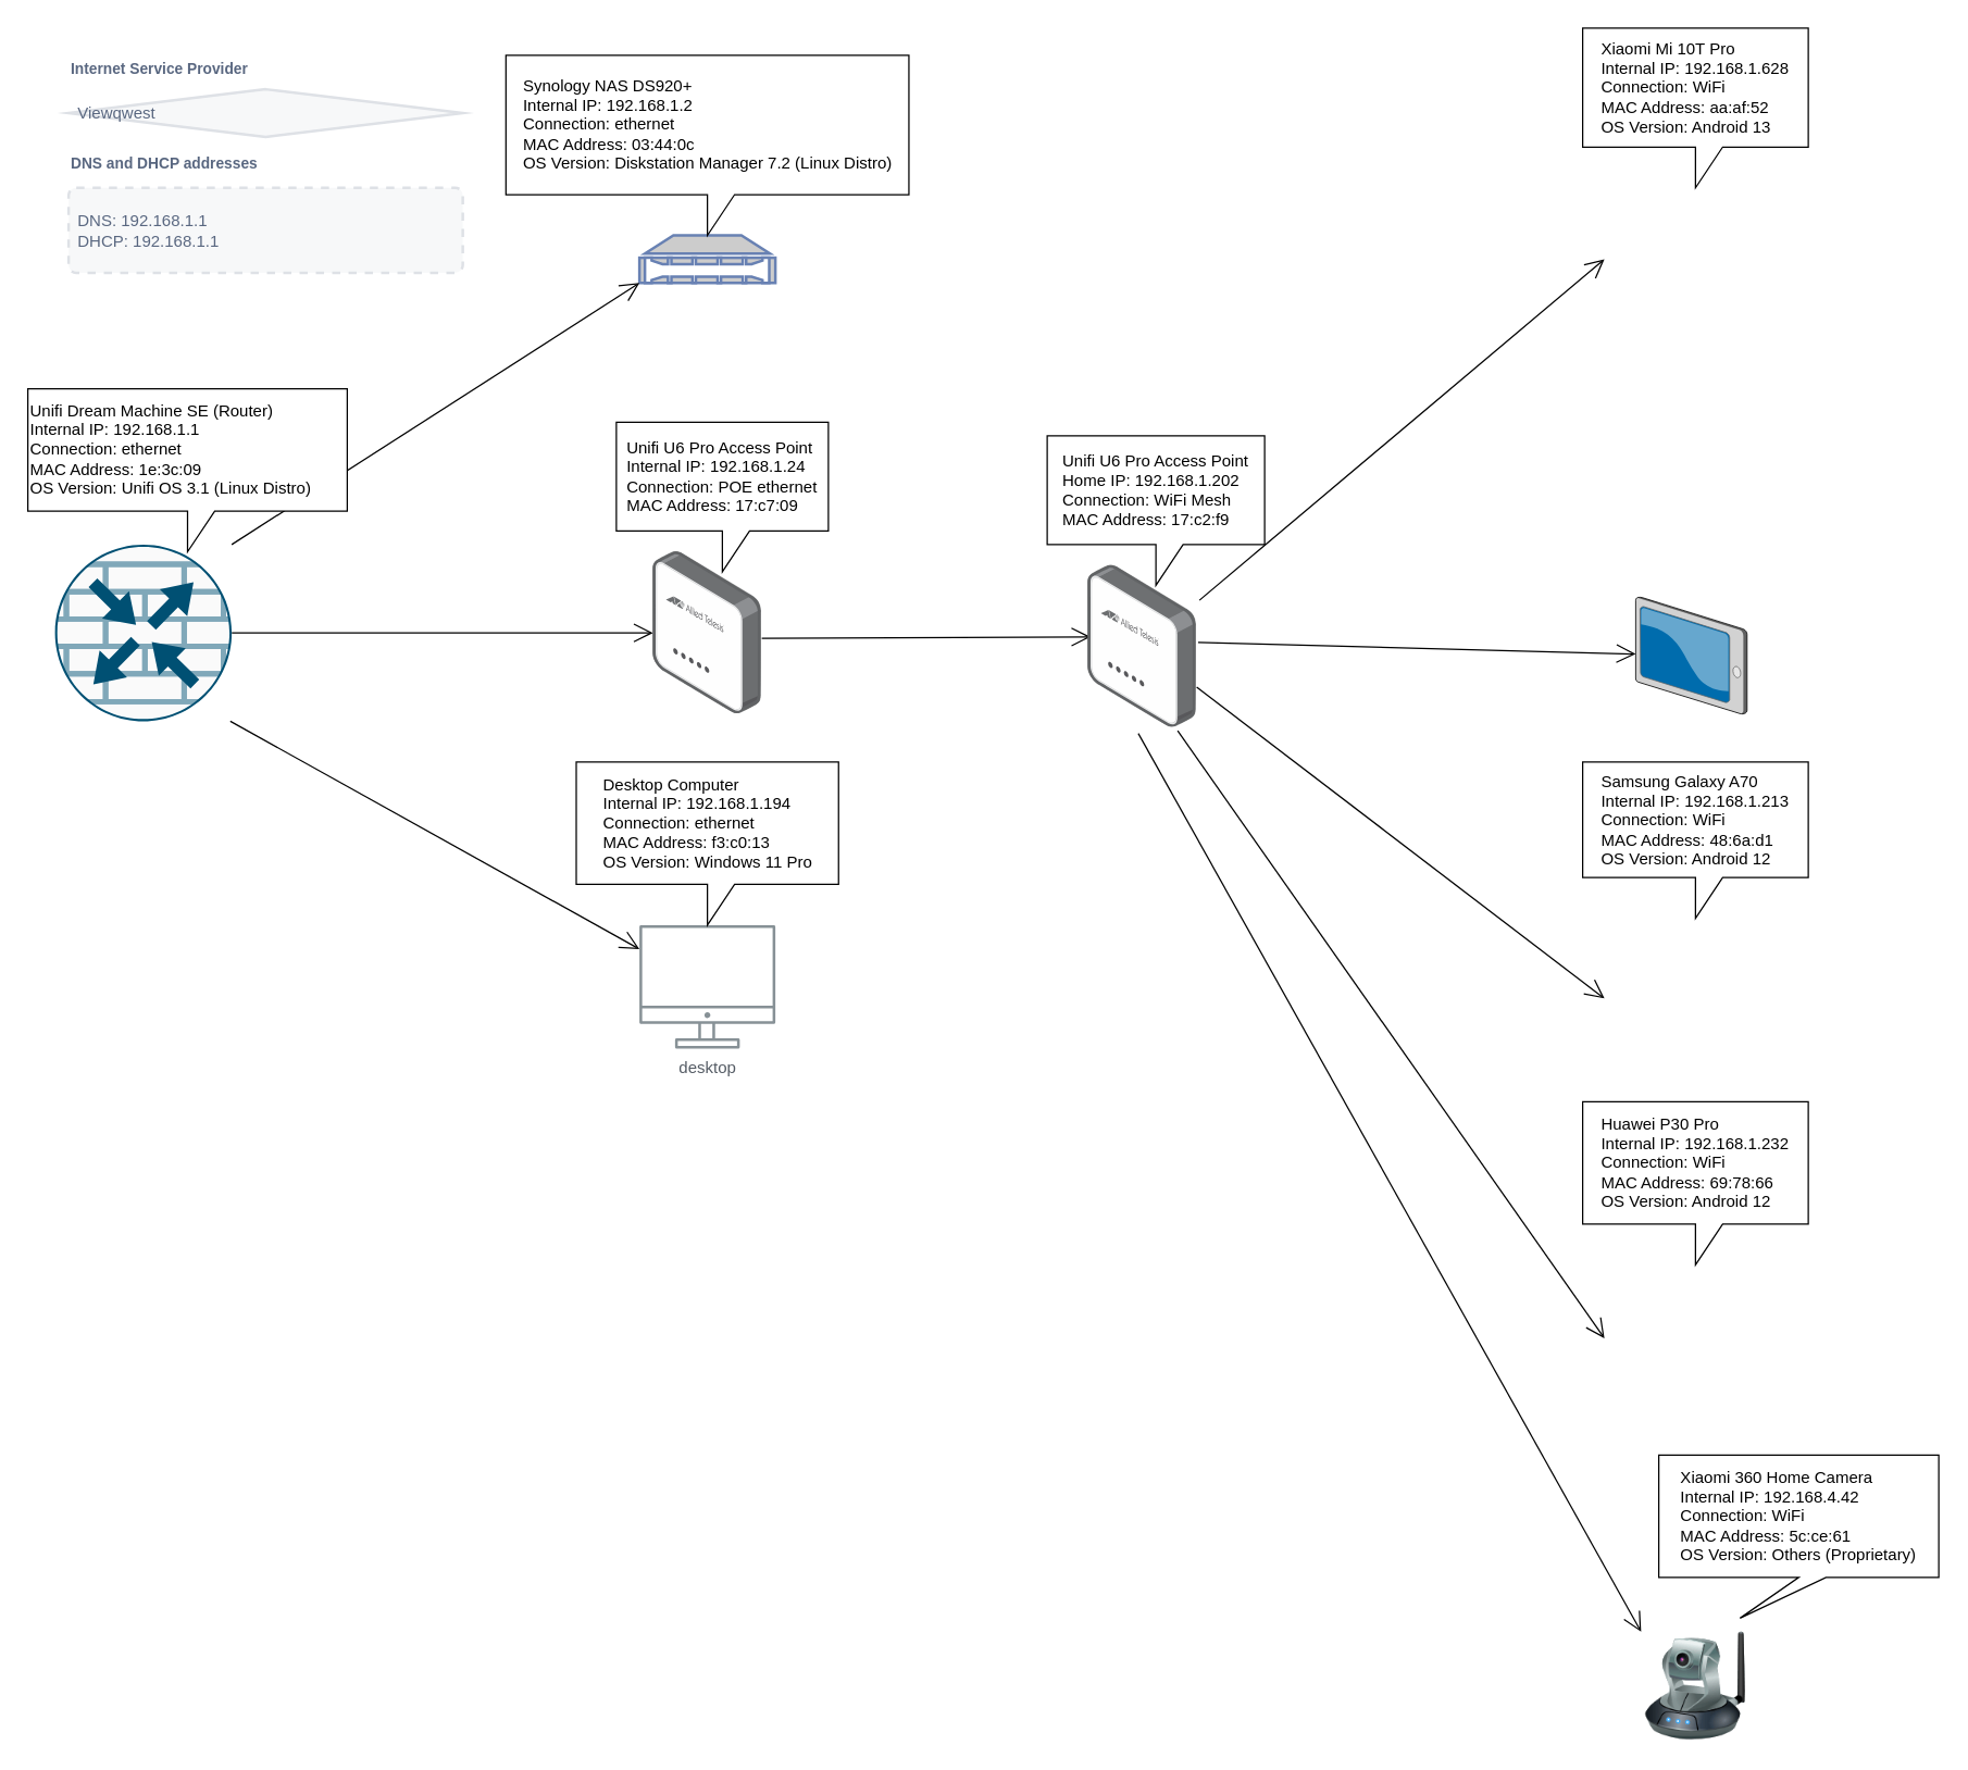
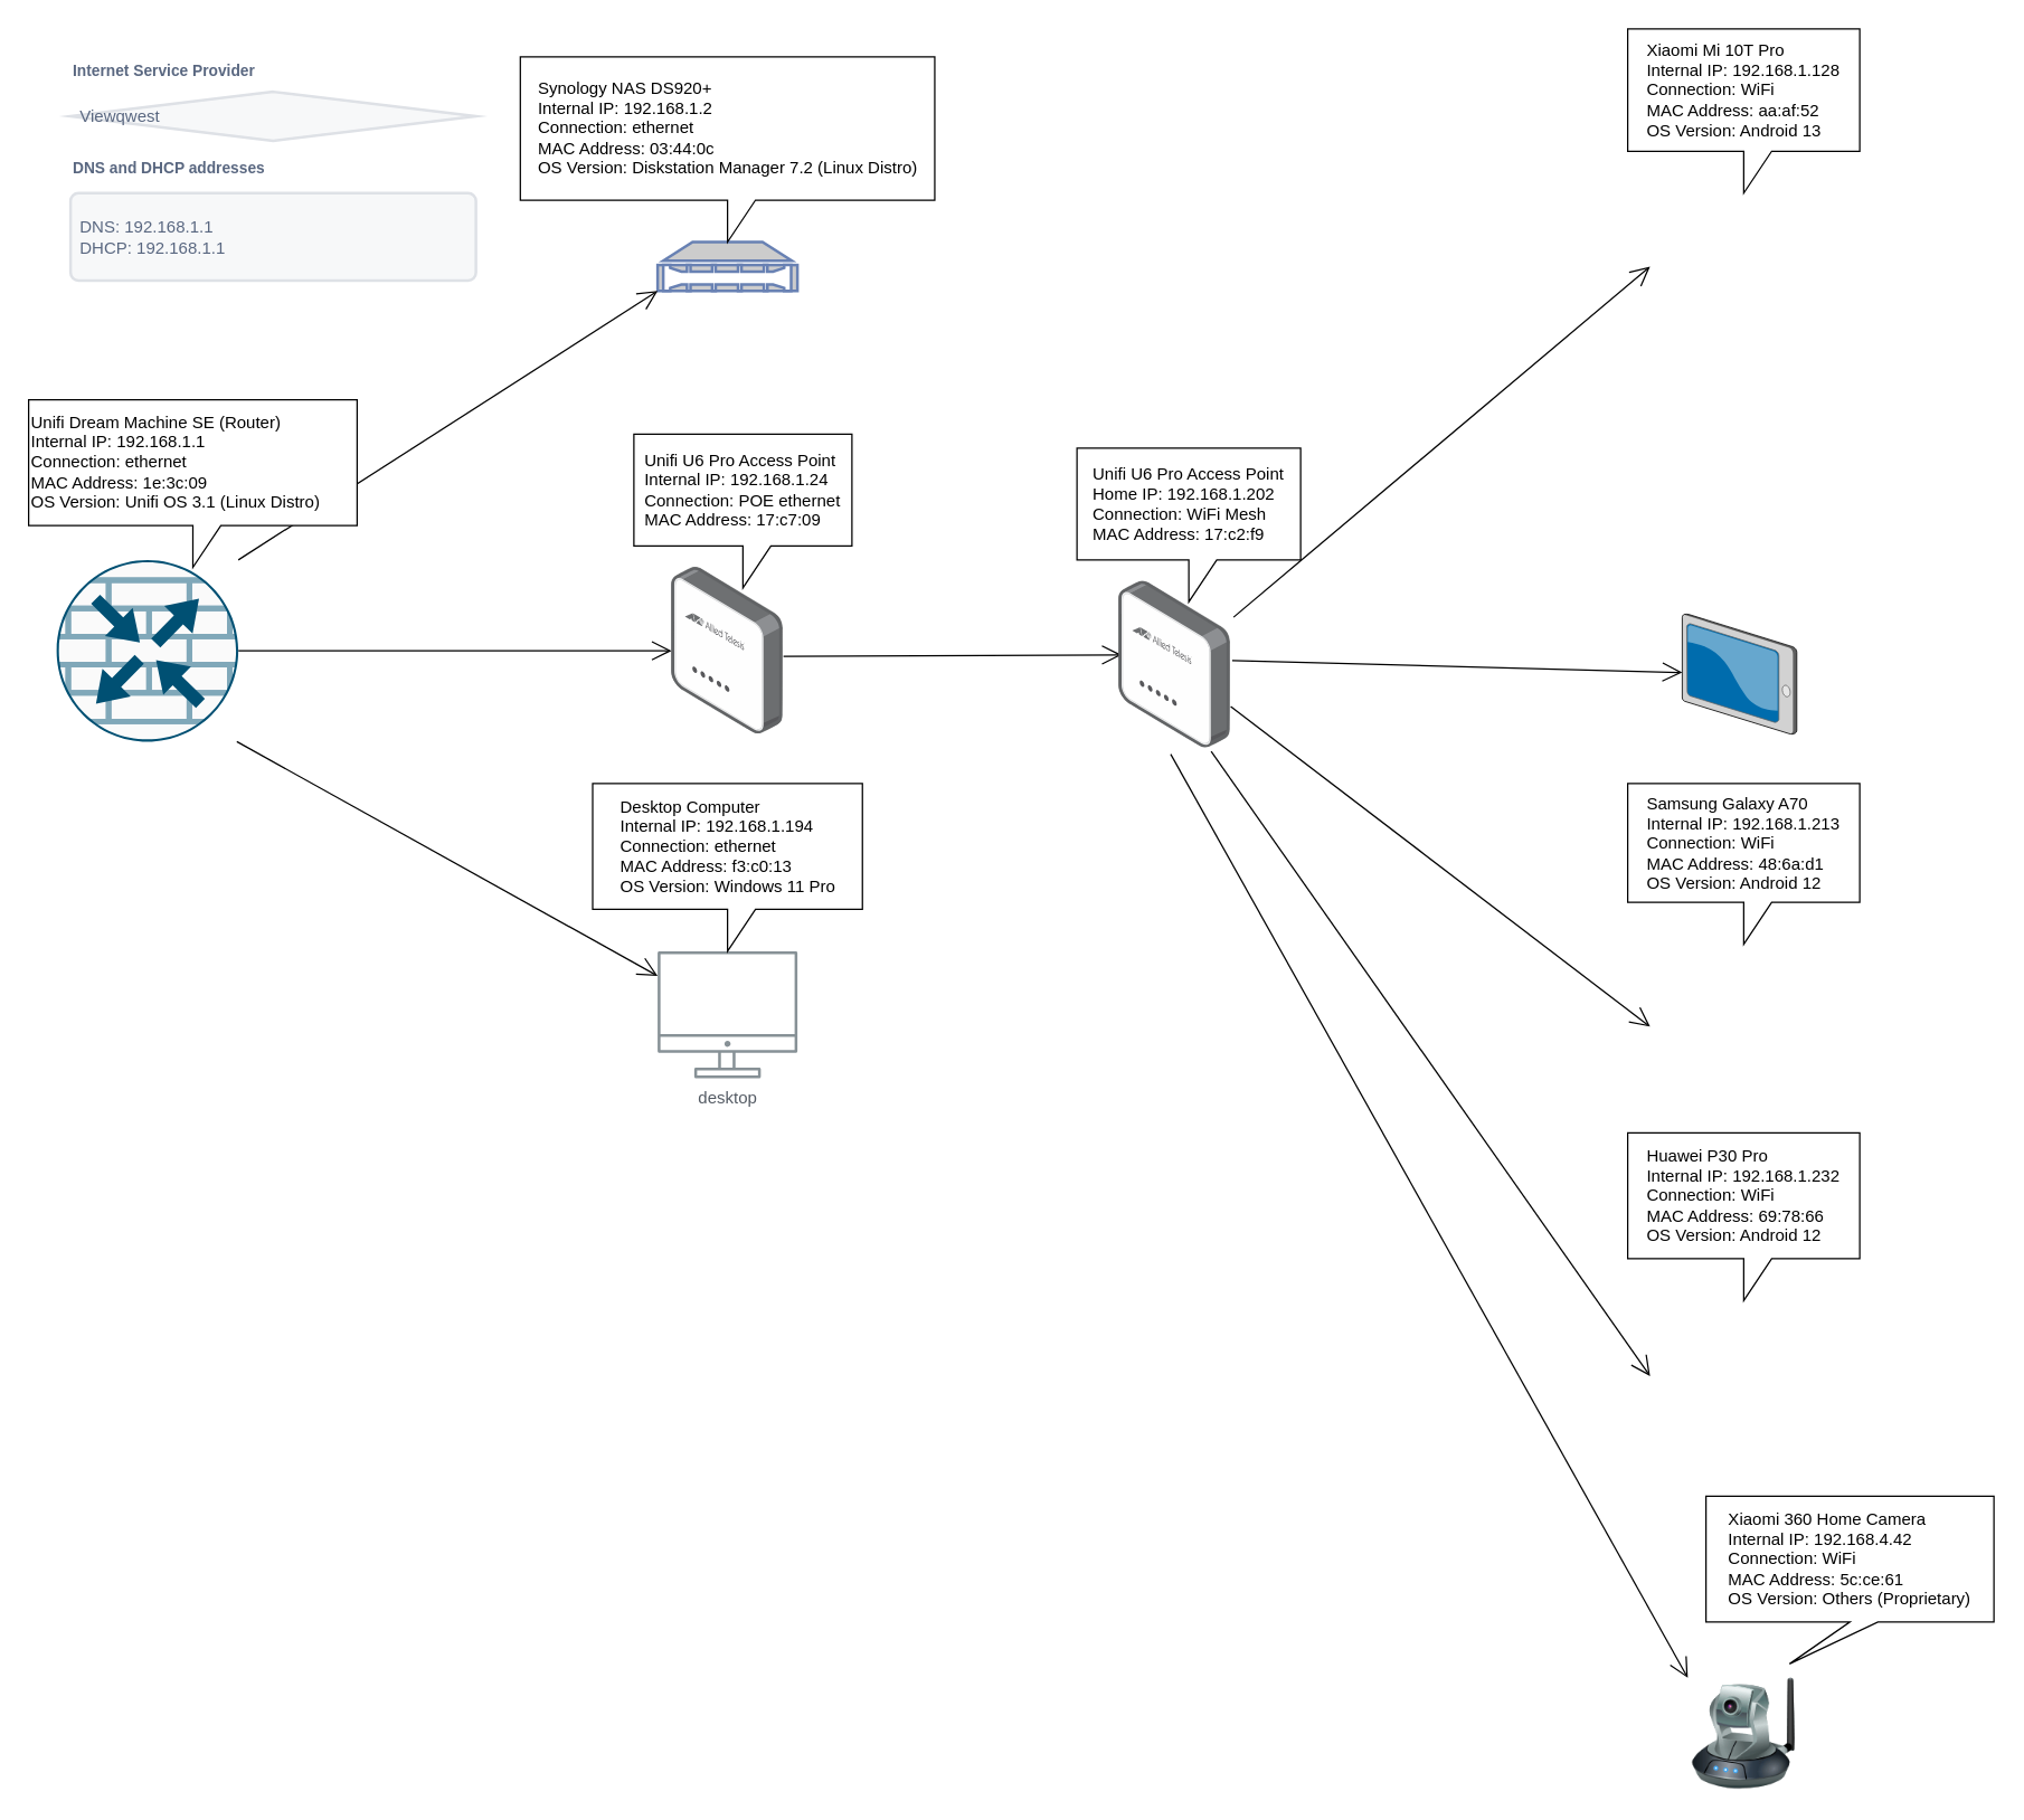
- <mxCell id="25" value="&lt;div style=&quot;text-align: left;&quot;&gt;Xiaomi Mi 10T Pro&lt;/div&gt;&lt;div style=&quot;text-align: left;&quot;&gt;&lt;span style=&quot;background-color: initial;&quot;&gt;Internal IP: 192.168.1.628&lt;/span&gt;&lt;/div&gt;&lt;div style=&quot;text-align: left;&quot;&gt;&lt;span style=&quot;background-color: initial;&quot;&gt;Connection: WiFi&lt;/span&gt;&lt;/div&gt;&lt;div style=&quot;text-align: left;&quot;&gt;&lt;span style=&quot;background-color: initial;&quot;&gt;MAC Address: aa:af:52&lt;br&gt;OS Version: Android 13&lt;/span&gt;&lt;/div&gt;" style="shape=callout;whiteSpace=wrap;html=1;perimeter=calloutPerimeter;" vertex="1" parent="1"><mxGeometry x="1164" y="20" width="166" height="117.5" as="geometry" /></mxCell>
+ <mxCell id="25" value="&lt;div style=&quot;text-align: left;&quot;&gt;Xiaomi Mi 10T Pro&lt;/div&gt;&lt;div style=&quot;text-align: left;&quot;&gt;&lt;span style=&quot;background-color: initial;&quot;&gt;Internal IP: 192.168.1.128&lt;/span&gt;&lt;/div&gt;&lt;div style=&quot;text-align: left;&quot;&gt;&lt;span style=&quot;background-color: initial;&quot;&gt;Connection: WiFi&lt;/span&gt;&lt;/div&gt;&lt;div style=&quot;text-align: left;&quot;&gt;&lt;span style=&quot;background-color: initial;&quot;&gt;MAC Address: aa:af:52&lt;br&gt;OS Version: Android 13&lt;/span&gt;&lt;/div&gt;" style="shape=callout;whiteSpace=wrap;html=1;perimeter=calloutPerimeter;" vertex="1" parent="1"><mxGeometry x="1164" y="20" width="166" height="117.5" as="geometry" /></mxCell>
- <mxCell id="26" value="DNS: 192.168.1.1&lt;br&gt;DHCP: 192.168.1.1" style="rounded=1;arcSize=9;fillColor=#F7F8F9;align=left;spacingLeft=5;strokeColor=#DEE1E6;html=1;strokeWidth=2;fontColor=#596780;fontSize=12;dashed=1;" vertex="1" parent="1"><mxGeometry x="50" y="137.5" width="290" height="62.5" as="geometry" /></mxCell>
+ <mxCell id="26" value="DNS: 192.168.1.1&lt;br&gt;DHCP: 192.168.1.1" style="rounded=1;arcSize=9;fillColor=#F7F8F9;align=left;spacingLeft=5;strokeColor=#DEE1E6;html=1;strokeWidth=2;fontColor=#596780;fontSize=12" vertex="1" parent="1"><mxGeometry x="50" y="137.5" width="290" height="62.5" as="geometry" /></mxCell>
